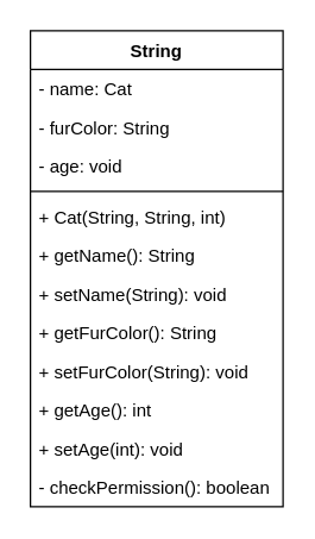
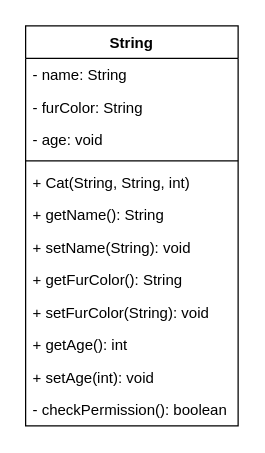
- <mxCell id="3" value="- name: Cat" style="text;strokeColor=none;fillColor=none;align=left;verticalAlign=top;spacingLeft=4;spacingRight=4;overflow=hidden;rotatable=0;points=[[0,0.5],[1,0.5]];portConstraint=eastwest;" parent="2" vertex="1"><mxGeometry y="26" width="170" height="26" as="geometry" /></mxCell>
+ <mxCell id="3" value="- name: String" style="text;strokeColor=none;fillColor=none;align=left;verticalAlign=top;spacingLeft=4;spacingRight=4;overflow=hidden;rotatable=0;points=[[0,0.5],[1,0.5]];portConstraint=eastwest;" parent="2" vertex="1"><mxGeometry y="26" width="170" height="26" as="geometry" /></mxCell>
